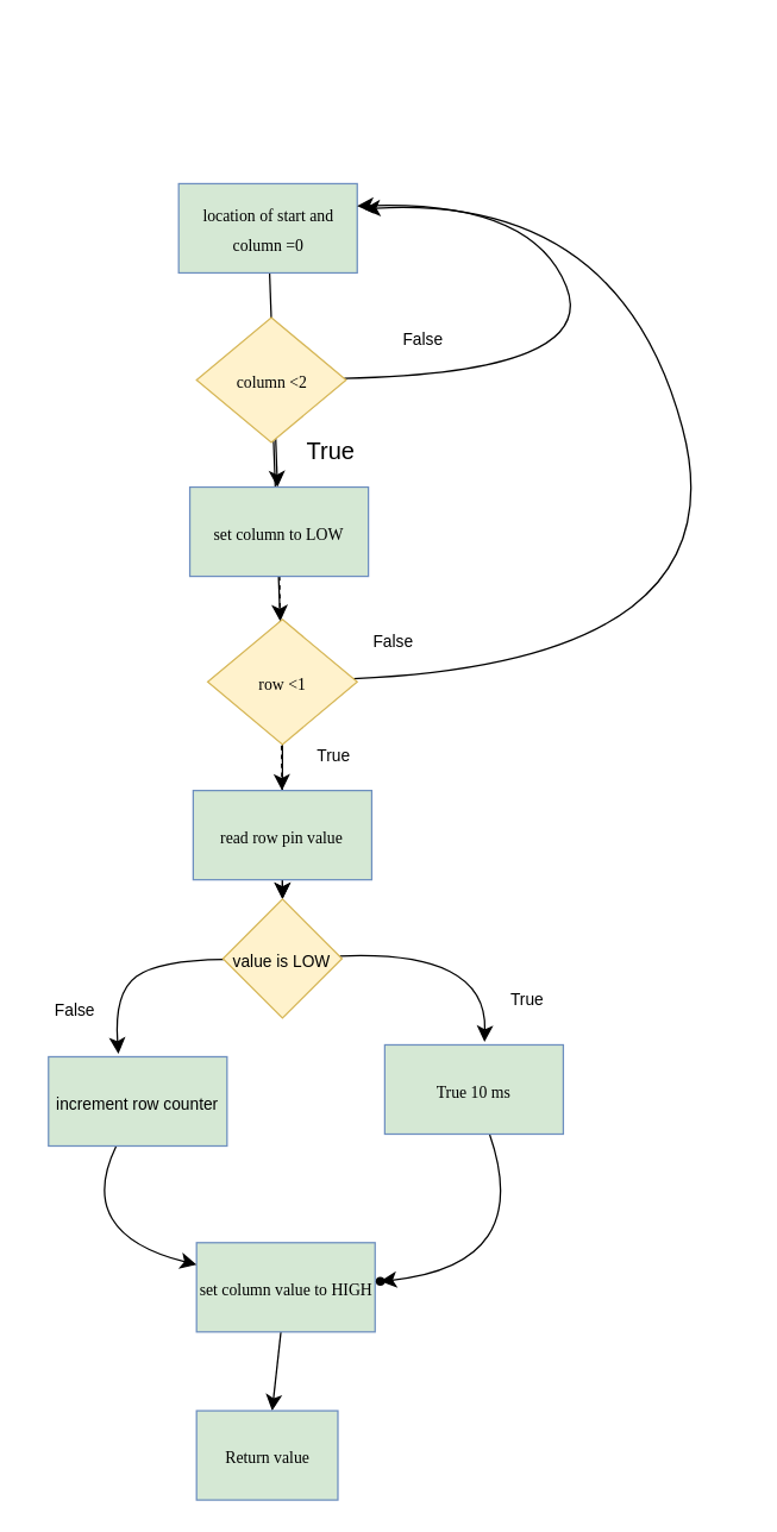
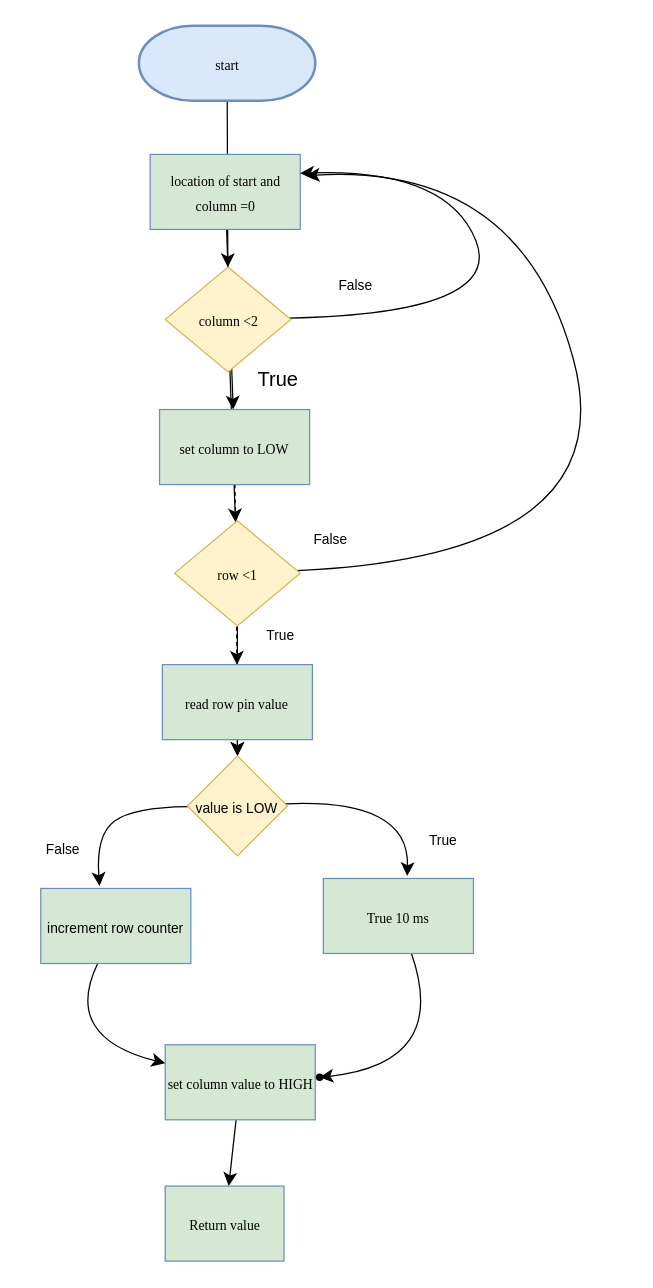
+ <mxCell id="3" value="&lt;font face=&quot;calibri&quot; style=&quot;font-size: 11px;&quot;&gt;start&lt;/font&gt;" style="strokeWidth=2;html=1;shape=mxgraph.flowchart.terminator;whiteSpace=wrap;fontSize=16;fillColor=#dae8fc;strokeColor=#6c8ebf;" vertex="1" parent="1"><mxGeometry x="110.5" y="20" width="141" height="60" as="geometry" /></mxCell>
+ <mxCell id="2" value="" style="edgeStyle=none;curved=1;rounded=0;orthogonalLoop=1;jettySize=auto;html=1;fontSize=12;startSize=8;endSize=8;" edge="1" parent="1" source="3" target="8"><mxGeometry relative="1" as="geometry" /></mxCell>
